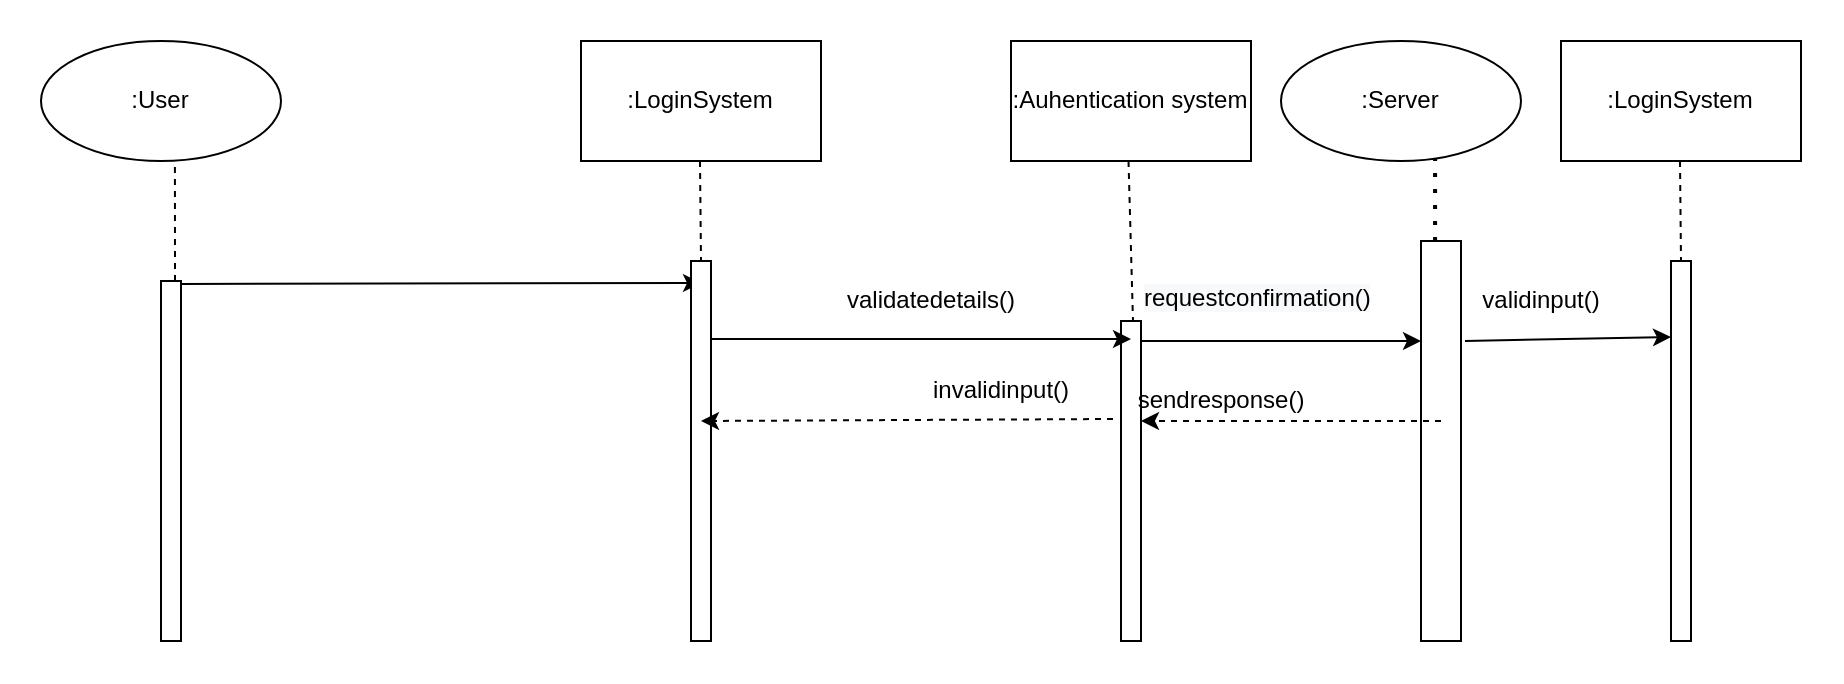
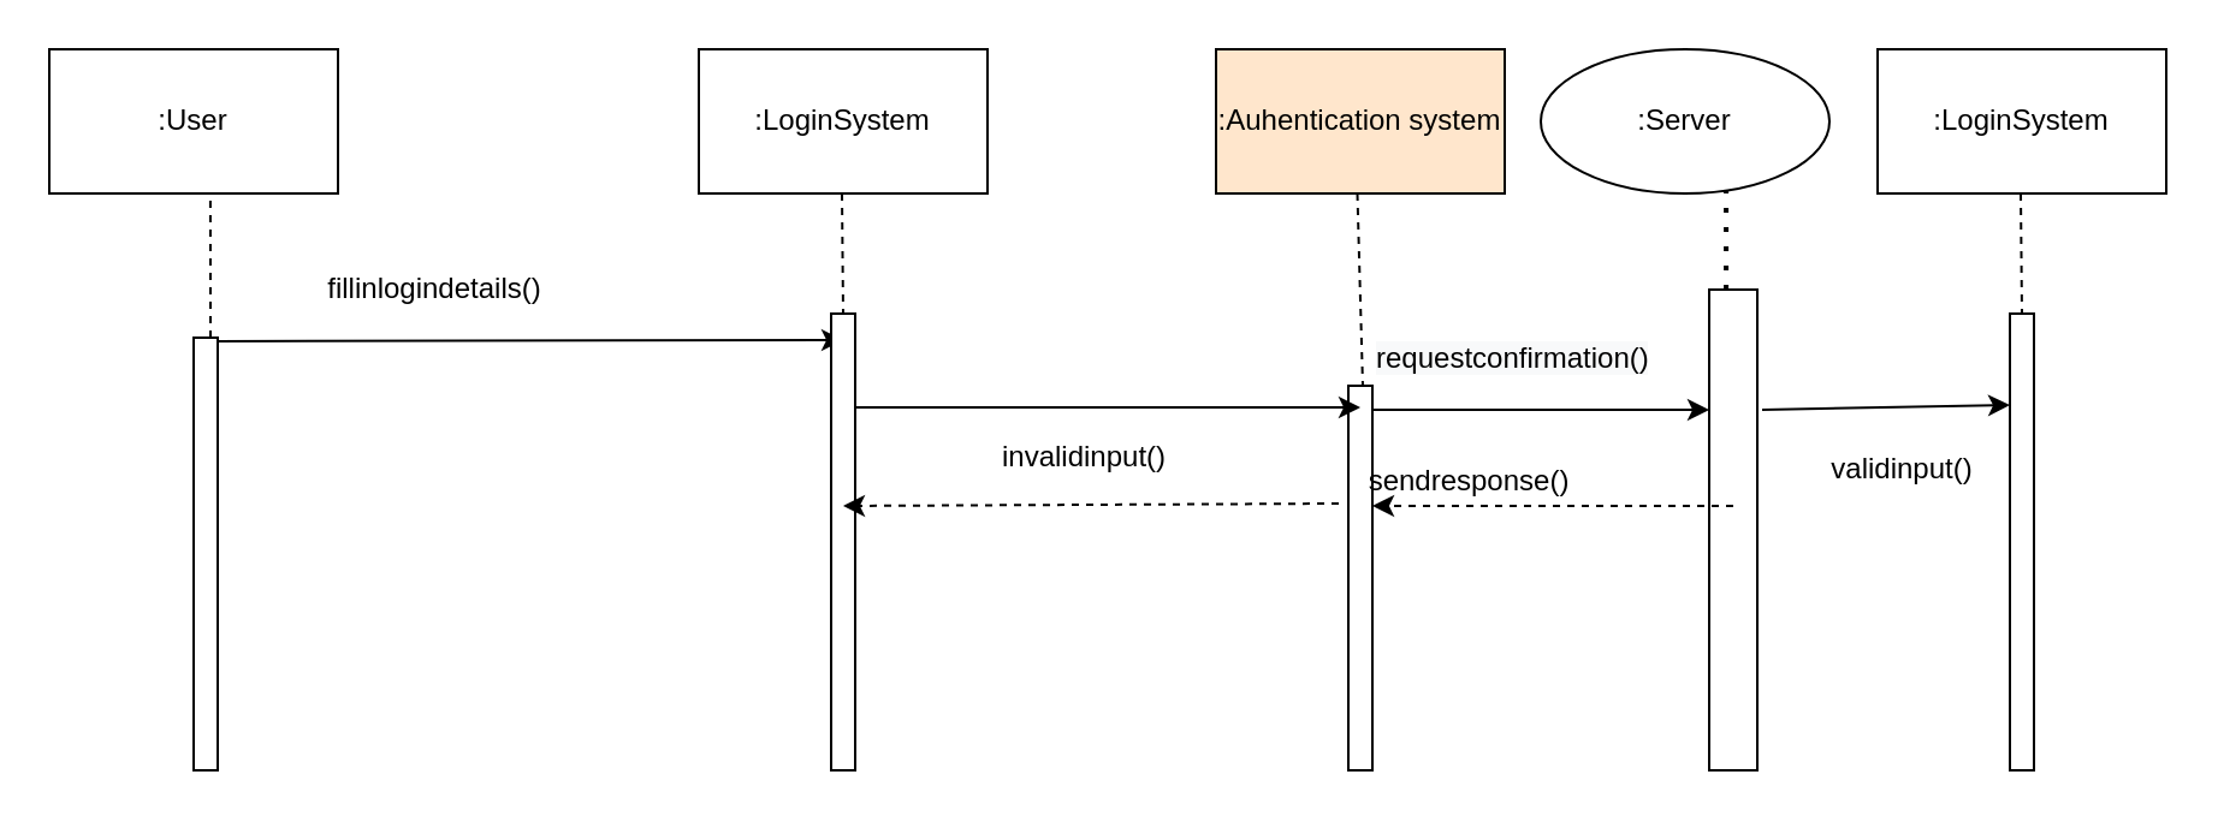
- <mxCell id="2" value=":User" style="ellipse;whiteSpace=wrap;html=1;" parent="1" vertex="1"><mxGeometry x="20" y="20" width="120" height="60" as="geometry" /></mxCell>
+ <mxCell id="2" value=":User" style="rounded=0;whiteSpace=wrap;html=1;" parent="1" vertex="1"><mxGeometry x="20" y="20" width="120" height="60" as="geometry" /></mxCell>
- <mxCell id="14" value=":Auhentication system" style="rounded=0;whiteSpace=wrap;html=1;" parent="1" vertex="1"><mxGeometry x="505" y="20" width="120" height="60" as="geometry" /></mxCell>
+ <mxCell id="14" value=":Auhentication system" style="rounded=0;whiteSpace=wrap;html=1;fillColor=#ffe6cc;" parent="1" vertex="1"><mxGeometry x="505" y="20" width="120" height="60" as="geometry" /></mxCell>
+ <mxCell id="7" value="fillinlogindetails()" style="text;html=1;align=center;verticalAlign=middle;resizable=0;points=[];autosize=1;strokeColor=none;" parent="1" vertex="1"><mxGeometry x="130" y="110" width="100" height="20" as="geometry" /></mxCell>
- <mxCell id="13" value="validatedetails()" style="text;html=1;align=center;verticalAlign=middle;resizable=0;points=[];autosize=1;strokeColor=none;" parent="1" vertex="1"><mxGeometry x="415" y="140" width="100" height="20" as="geometry" /></mxCell>
- <mxCell id="28" value="validinput()" style="text;html=1;align=center;verticalAlign=middle;resizable=0;points=[];autosize=1;strokeColor=none;" vertex="1" parent="1"><mxGeometry x="735" y="140" width="70" height="20" as="geometry" /></mxCell>
+ <mxCell id="28" value="validinput()" style="text;html=1;align=center;verticalAlign=middle;resizable=0;points=[];autosize=1;strokeColor=none;" vertex="1" parent="1"><mxGeometry x="755" y="185" width="70" height="20" as="geometry" /></mxCell>
- <mxCell id="23" value="invalidinput()" style="text;html=1;align=center;verticalAlign=middle;resizable=0;points=[];autosize=1;strokeColor=none;" vertex="1" parent="1"><mxGeometry x="460" y="185" width="80" height="20" as="geometry" /></mxCell>
+ <mxCell id="23" value="invalidinput()" style="text;html=1;align=center;verticalAlign=middle;resizable=0;points=[];autosize=1;strokeColor=none;" vertex="1" parent="1"><mxGeometry x="410" y="180" width="80" height="20" as="geometry" /></mxCell>
